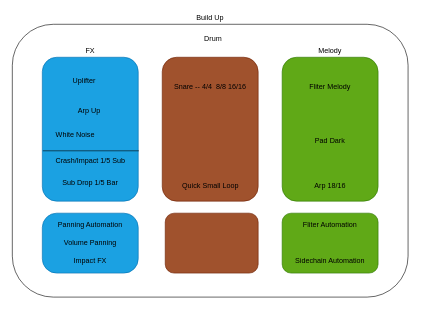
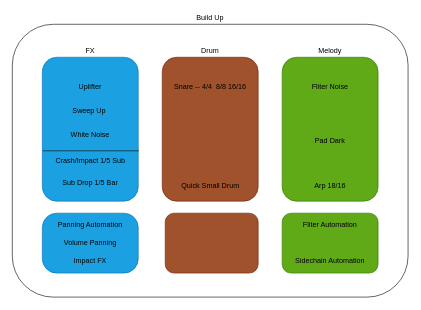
- <mxCell id="11" value="Drum" style="text;html=1;strokeColor=none;fillColor=none;align=center;verticalAlign=middle;whiteSpace=wrap;rounded=0;" parent="1" vertex="1"><mxGeometry x="335" y="55" width="40" height="20" as="geometry" /></mxCell>
+ <mxCell id="11" value="Drum" style="text;html=1;strokeColor=none;fillColor=none;align=center;verticalAlign=middle;whiteSpace=wrap;rounded=0;" parent="1" vertex="1"><mxGeometry x="330" y="75" width="40" height="20" as="geometry" /></mxCell>
- <mxCell id="4" value="Uplifter" style="text;html=1;strokeColor=none;fillColor=none;align=center;verticalAlign=middle;whiteSpace=wrap;rounded=0;" parent="1" vertex="1"><mxGeometry x="95" y="125" width="90" height="20" as="geometry" /></mxCell>
+ <mxCell id="4" value="Uplifter" style="text;html=1;strokeColor=none;fillColor=none;align=center;verticalAlign=middle;whiteSpace=wrap;rounded=0;" parent="1" vertex="1"><mxGeometry x="105" y="135" width="90" height="20" as="geometry" /></mxCell>
- <mxCell id="13" value="Fliter Melody" style="text;html=1;strokeColor=none;fillColor=none;align=center;verticalAlign=middle;whiteSpace=wrap;rounded=0;" parent="1" vertex="1"><mxGeometry x="500" y="135" width="100" height="20" as="geometry" /></mxCell>
+ <mxCell id="13" value="Fliter Noise" style="text;html=1;strokeColor=none;fillColor=none;align=center;verticalAlign=middle;whiteSpace=wrap;rounded=0;" parent="1" vertex="1"><mxGeometry x="500" y="135" width="100" height="20" as="geometry" /></mxCell>
- <mxCell id="5" value="Arp Up&amp;nbsp;" style="text;html=1;strokeColor=none;fillColor=none;align=center;verticalAlign=middle;whiteSpace=wrap;rounded=0;" parent="1" vertex="1"><mxGeometry x="70" y="175" width="160" height="20" as="geometry" /></mxCell>
+ <mxCell id="5" value="Sweep Up&amp;nbsp;" style="text;html=1;strokeColor=none;fillColor=none;align=center;verticalAlign=middle;whiteSpace=wrap;rounded=0;" parent="1" vertex="1"><mxGeometry x="70" y="175" width="160" height="20" as="geometry" /></mxCell>
- <mxCell id="6" value="White Noise" style="text;html=1;strokeColor=none;fillColor=none;align=center;verticalAlign=middle;whiteSpace=wrap;rounded=0;" parent="1" vertex="1"><mxGeometry x="75" y="215" width="100" height="20" as="geometry" /></mxCell>
+ <mxCell id="6" value="White Noise" style="text;html=1;strokeColor=none;fillColor=none;align=center;verticalAlign=middle;whiteSpace=wrap;rounded=0;" parent="1" vertex="1"><mxGeometry x="100" y="215" width="100" height="20" as="geometry" /></mxCell>
- <mxCell id="10" value="Quick Small Loop" style="text;html=1;strokeColor=none;fillColor=none;align=center;verticalAlign=middle;whiteSpace=wrap;rounded=0;" parent="1" vertex="1"><mxGeometry x="287.5" y="300" width="125" height="20" as="geometry" /></mxCell>
+ <mxCell id="10" value="Quick Small Drum" style="text;html=1;strokeColor=none;fillColor=none;align=center;verticalAlign=middle;whiteSpace=wrap;rounded=0;" parent="1" vertex="1"><mxGeometry x="287.5" y="300" width="125" height="20" as="geometry" /></mxCell>
